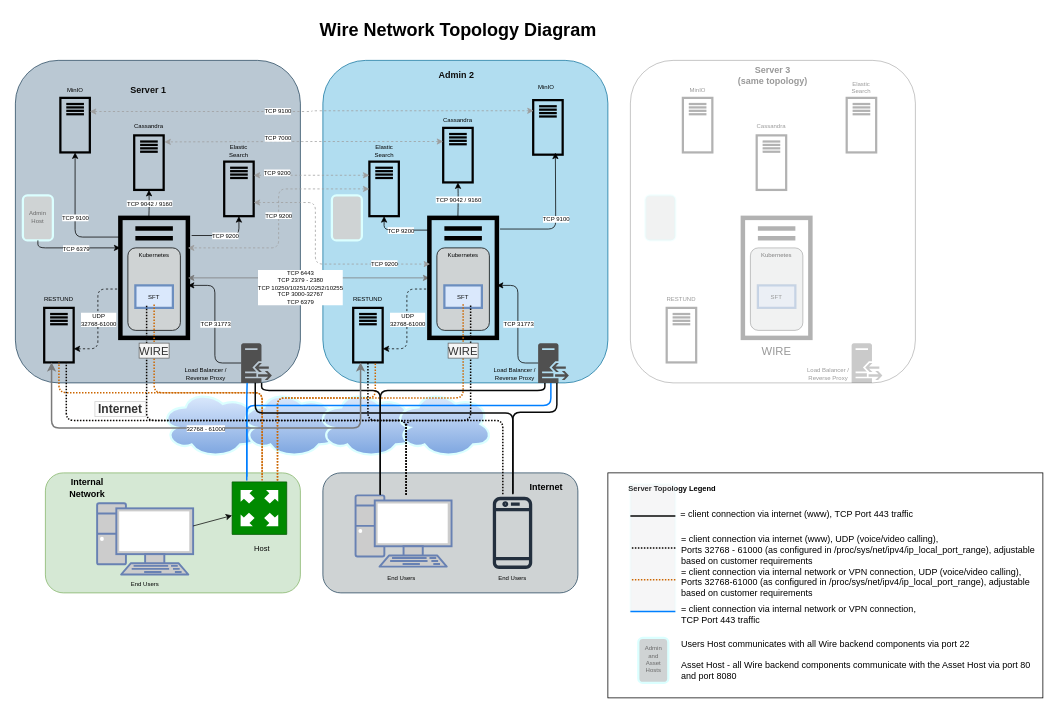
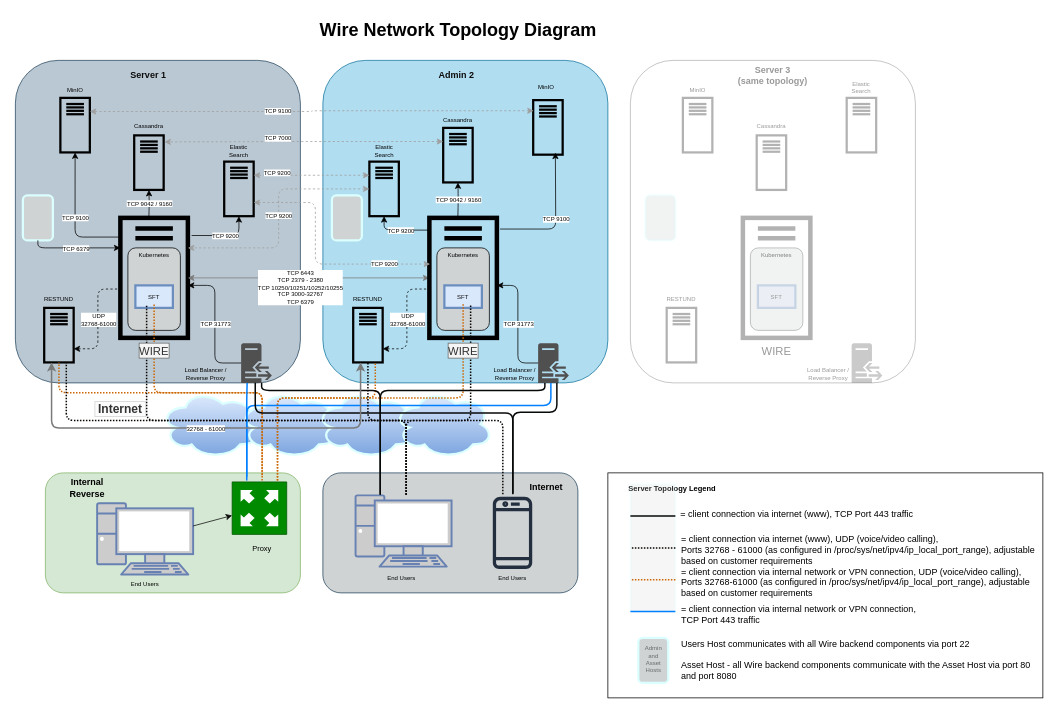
- <mxCell id="70" value="Server 1" style="text;html=1;strokeColor=none;fillColor=none;align=center;verticalAlign=middle;whiteSpace=wrap;rounded=0;fontSize=12;fontColor=#0D0D0D;fontStyle=1" parent="1" vertex="1"><mxGeometry x="170" y="110" width="55" height="20" as="geometry" /></mxCell>
+ <mxCell id="70" value="Server 1" style="text;html=1;strokeColor=none;fillColor=none;align=center;verticalAlign=middle;whiteSpace=wrap;rounded=0;fontSize=12;fontColor=#0D0D0D;fontStyle=1" parent="1" vertex="1"><mxGeometry x="170" y="90" width="55" height="20" as="geometry" /></mxCell>
- <mxCell id="60" value="&lt;div&gt;Admin&lt;/div&gt;&lt;div&gt;Host&lt;br&gt;&lt;/div&gt;" style="text;html=1;strokeColor=none;fillColor=none;align=center;verticalAlign=middle;whiteSpace=wrap;rounded=0;fontSize=8;fontColor=#696969;" parent="1" vertex="1"><mxGeometry x="30" y="279" width="40" height="20" as="geometry" /></mxCell>
- <mxCell id="165" value="Internal Network" style="text;html=1;strokeColor=none;fillColor=none;align=center;verticalAlign=middle;whiteSpace=wrap;rounded=0;fontSize=12;fontColor=#000000;opacity=30;fontStyle=1" parent="1" vertex="1"><mxGeometry x="82" y="640" width="68" height="20" as="geometry" /></mxCell>
+ <mxCell id="165" value="Internal Reverse" style="text;html=1;strokeColor=none;fillColor=none;align=center;verticalAlign=middle;whiteSpace=wrap;rounded=0;fontSize=12;fontColor=#000000;opacity=30;fontStyle=1" parent="1" vertex="1"><mxGeometry x="82" y="640" width="68" height="20" as="geometry" /></mxCell>
- <mxCell id="194" value="Host" style="text;html=1;strokeColor=none;fillColor=none;align=center;verticalAlign=middle;whiteSpace=wrap;rounded=0;fontSize=10;fontColor=#000000;opacity=30;" parent="1" vertex="1"><mxGeometry x="329" y="720" width="40" height="20" as="geometry" /></mxCell>
+ <mxCell id="194" value="Proxy" style="text;html=1;strokeColor=none;fillColor=none;align=center;verticalAlign=middle;whiteSpace=wrap;rounded=0;fontSize=10;fontColor=#000000;opacity=30;" parent="1" vertex="1"><mxGeometry x="329" y="720" width="40" height="20" as="geometry" /></mxCell>
